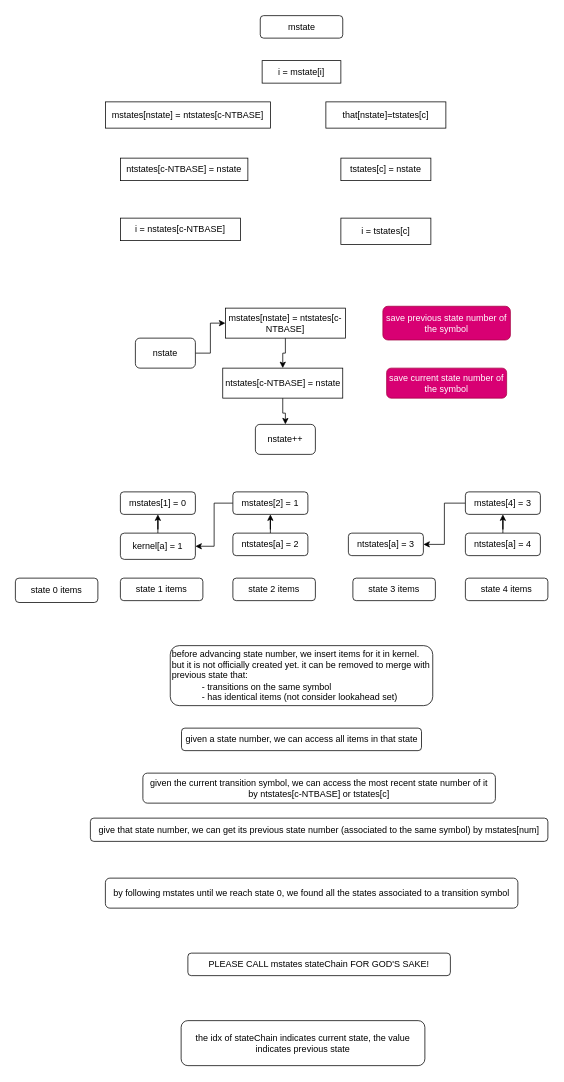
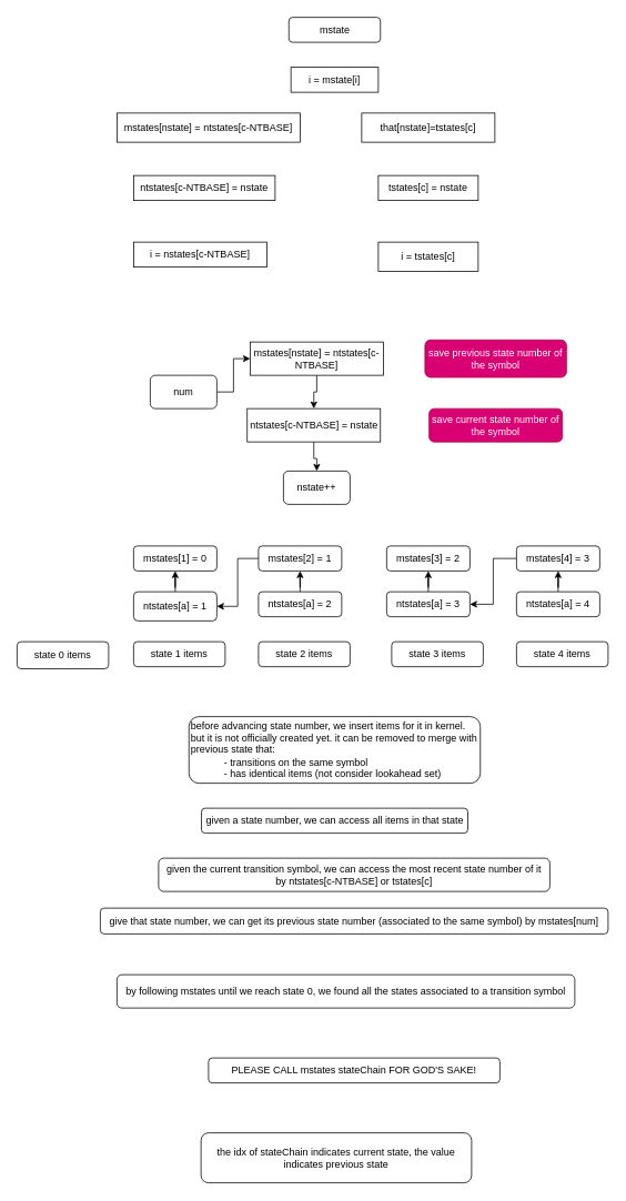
- <mxCell id="11" value="nstate" style="rounded=1;whiteSpace=wrap;html=1;" vertex="1" parent="1"><mxGeometry x="180" y="450" width="80" height="40" as="geometry" /></mxCell>
+ <mxCell id="11" value="num" style="rounded=1;whiteSpace=wrap;html=1;" vertex="1" parent="1"><mxGeometry x="180" y="450" width="80" height="40" as="geometry" /></mxCell>
+ <mxCell id="26" value="mstates[3] = 2" style="rounded=1;whiteSpace=wrap;html=1;" vertex="1" parent="1"><mxGeometry x="464" y="655" width="100" height="30" as="geometry" /></mxCell>
+ <mxCell id="27" style="edgeStyle=orthogonalEdgeStyle;rounded=0;orthogonalLoop=1;jettySize=auto;html=1;entryX=0.5;entryY=1;entryDx=0;entryDy=0;" edge="1" parent="1" source="28" target="26"><mxGeometry relative="1" as="geometry" /></mxCell>
- <mxCell id="20" value="kernel[a] = 1" style="rounded=1;whiteSpace=wrap;html=1;" vertex="1" parent="1"><mxGeometry x="160" y="710" width="100" height="35" as="geometry" /></mxCell>
+ <mxCell id="20" value="ntstates[a] = 1" style="rounded=1;whiteSpace=wrap;html=1;" vertex="1" parent="1"><mxGeometry x="160" y="710" width="100" height="35" as="geometry" /></mxCell>
